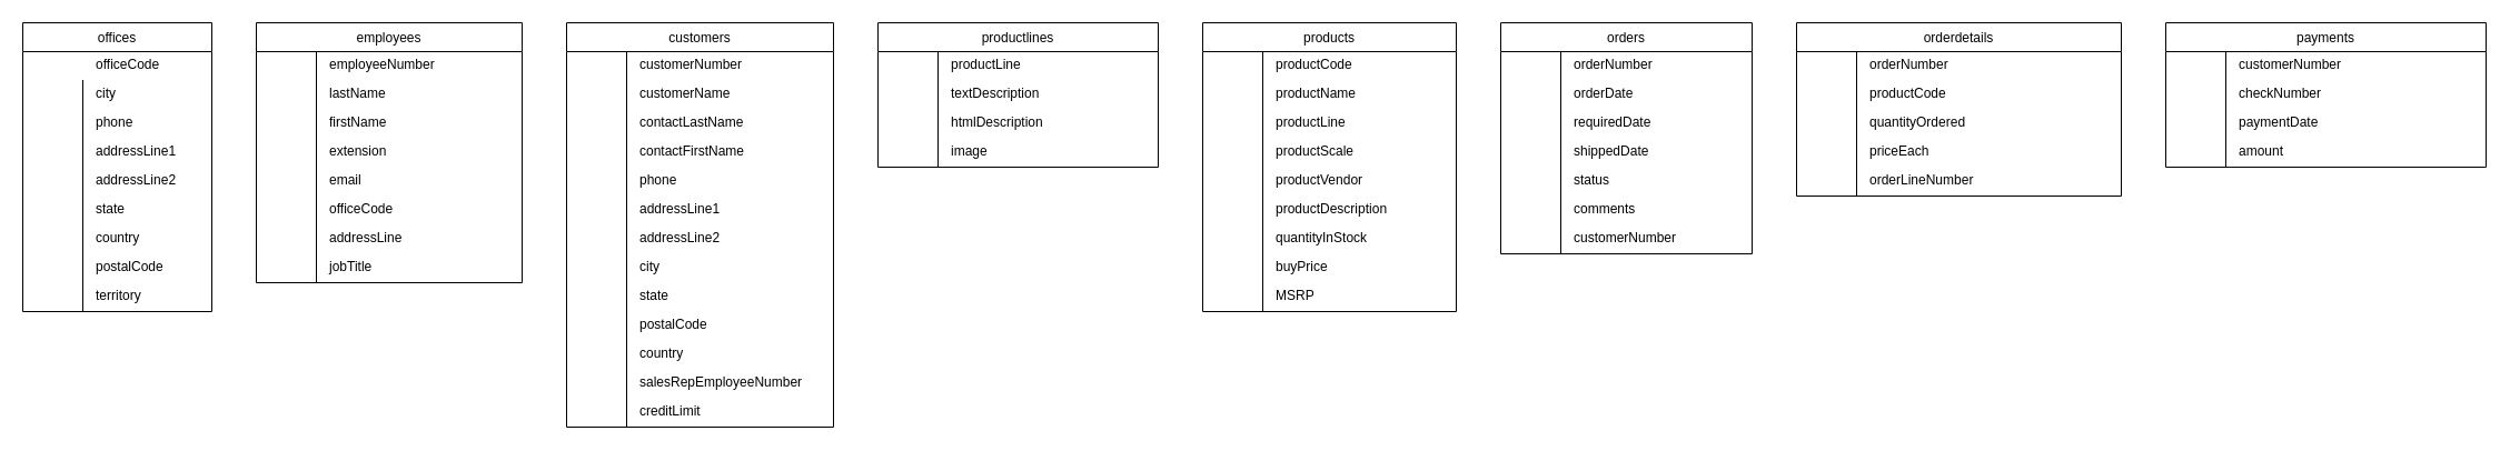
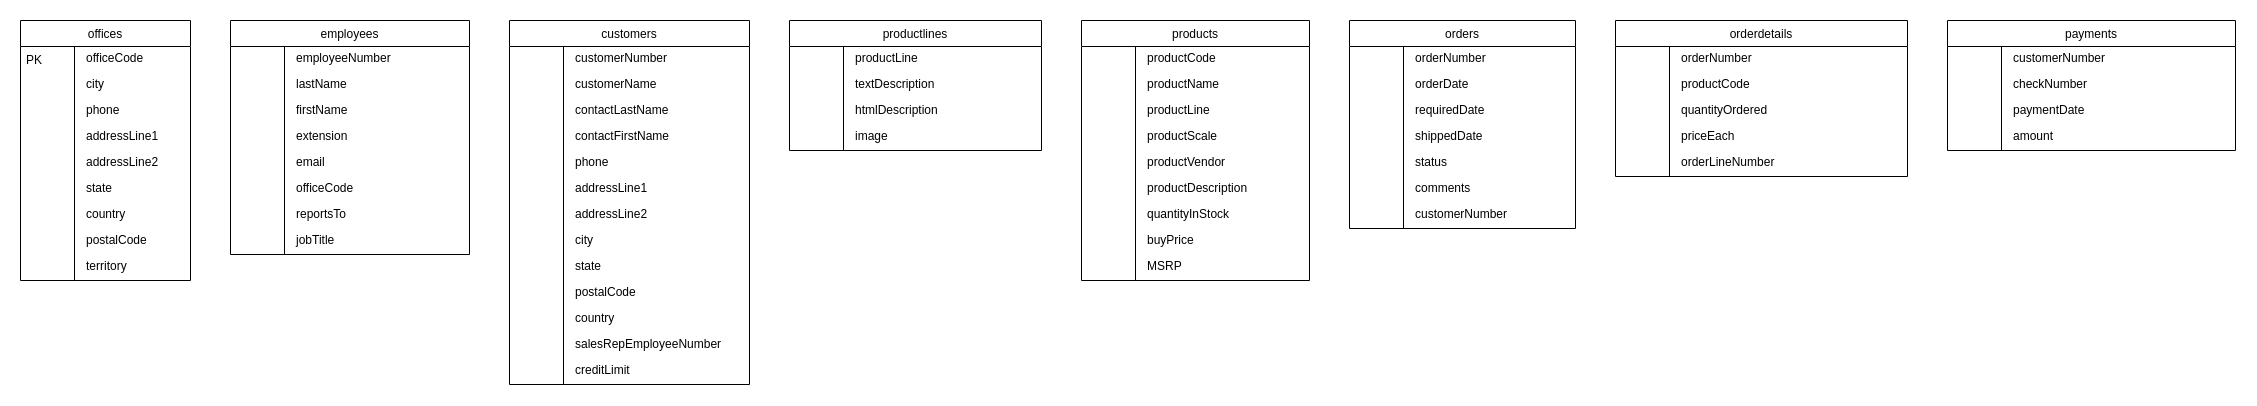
+ <mxCell id="4" value="PK" style="shape=partialRectangle;top=0;left=0;bottom=0;fillColor=none;align=left;verticalAlign=middle;spacingLeft=4;spacingRight=4;overflow=hidden;rotatable=180;points=[];portConstraint=eastwest;part=1;" vertex="1" connectable="0" parent="3"><mxGeometry width="54" height="26" as="geometry" /></mxCell>
- <mxCell id="34" value="addressLine" style="shape=partialRectangle;top=0;left=0;right=0;bottom=0;align=left;verticalAlign=top;spacingTop=-2;fillColor=none;spacingLeft=64;spacingRight=4;overflow=hidden;rotatable=0;points=[[0,0.5],[1,0.5]];portConstraint=eastwest;dropTarget=0;" vertex="1" parent="21"><mxGeometry y="182" width="239" height="26" as="geometry" /></mxCell>
+ <mxCell id="34" value="reportsTo" style="shape=partialRectangle;top=0;left=0;right=0;bottom=0;align=left;verticalAlign=top;spacingTop=-2;fillColor=none;spacingLeft=64;spacingRight=4;overflow=hidden;rotatable=0;points=[[0,0.5],[1,0.5]];portConstraint=eastwest;dropTarget=0;" vertex="1" parent="21"><mxGeometry y="182" width="239" height="26" as="geometry" /></mxCell>
